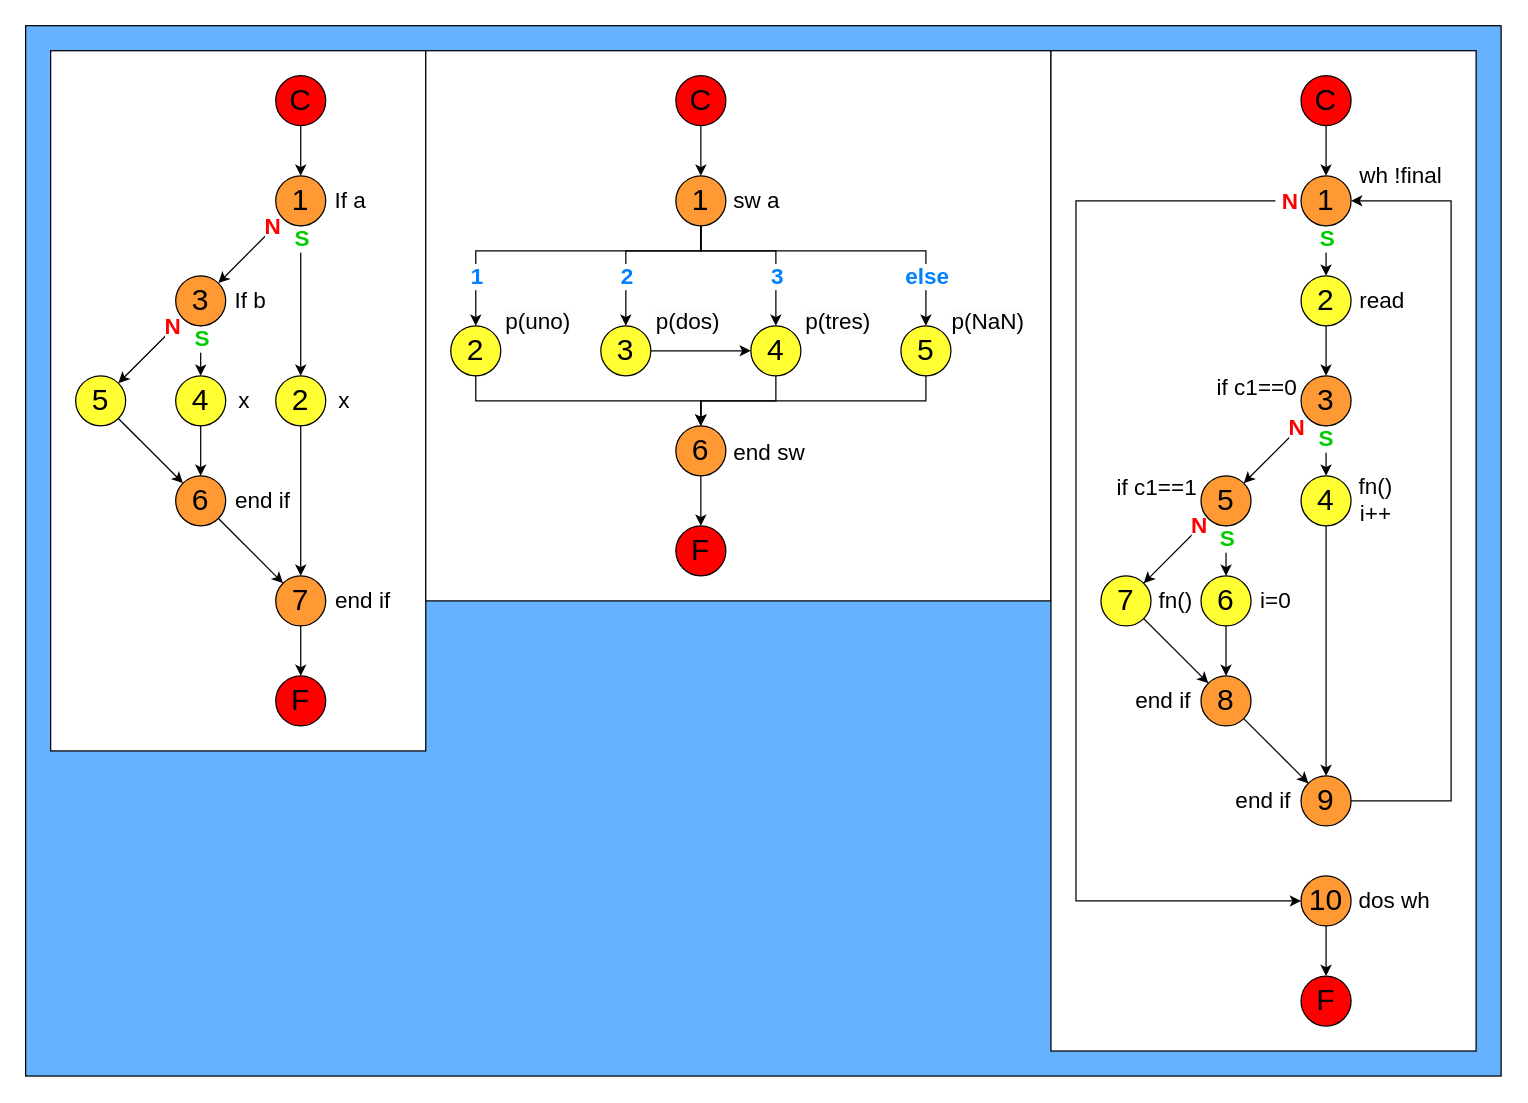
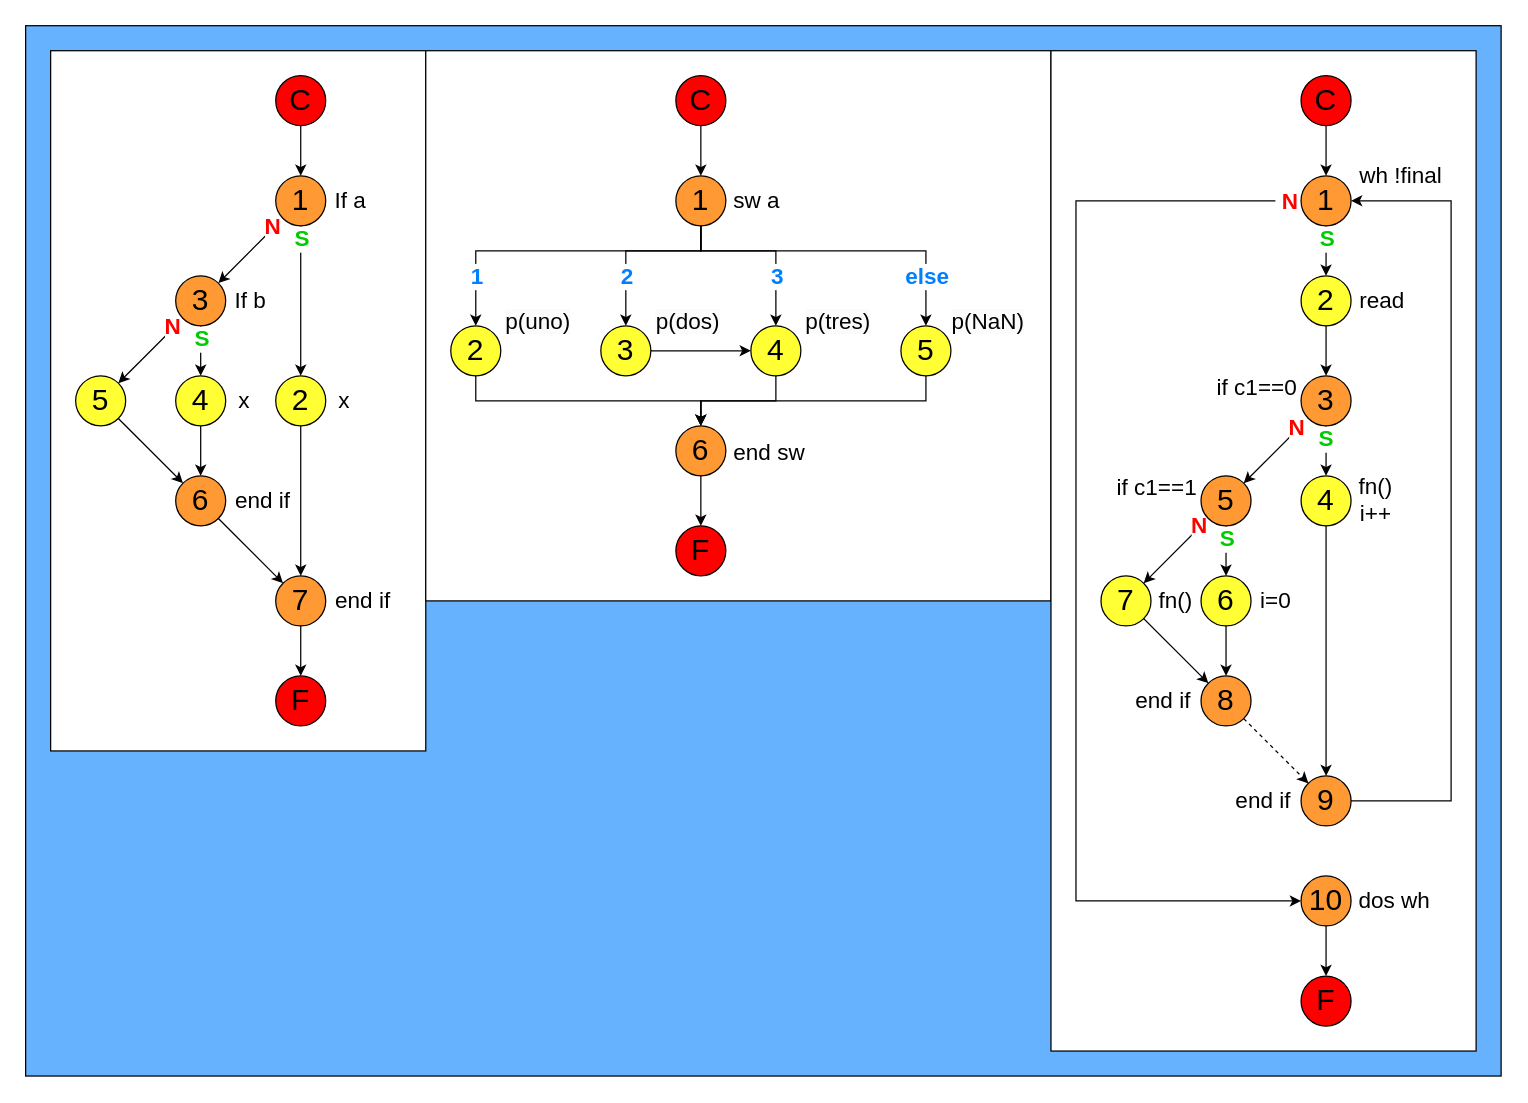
- <mxCell id="87" style="edgeStyle=none;rounded=0;orthogonalLoop=1;jettySize=auto;html=1;exitX=1;exitY=1;exitDx=0;exitDy=0;entryX=0;entryY=0;entryDx=0;entryDy=0;" parent="64" source="88" target="90" edge="1"><mxGeometry relative="1" as="geometry" /></mxCell>
+ <mxCell id="87" style="edgeStyle=none;rounded=0;orthogonalLoop=1;jettySize=auto;html=1;exitX=1;exitY=1;exitDx=0;exitDy=0;entryX=0;entryY=0;entryDx=0;entryDy=0;dashed=1;" parent="64" source="88" target="90" edge="1"><mxGeometry relative="1" as="geometry" /></mxCell>
